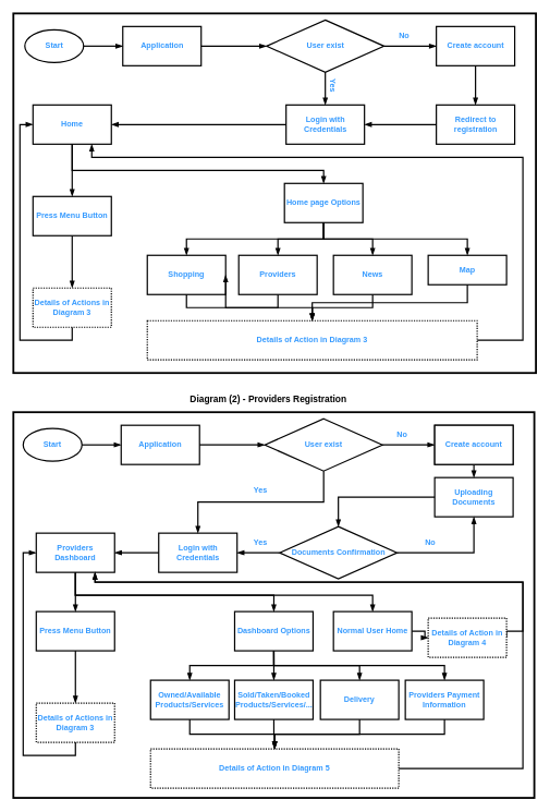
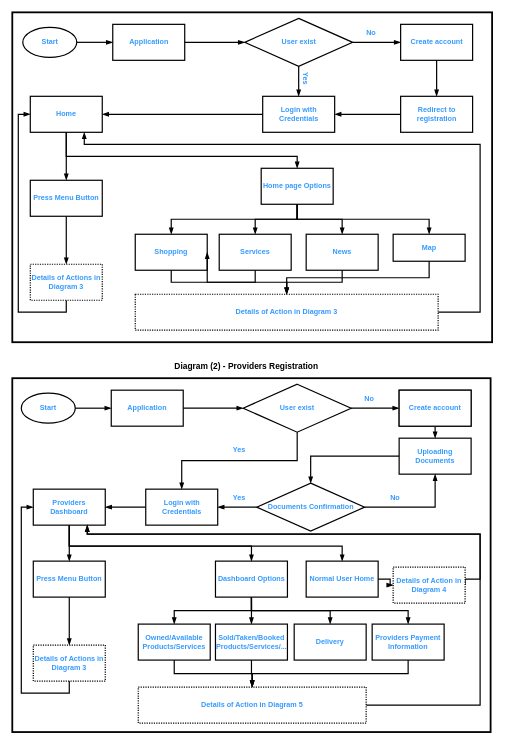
- <mxCell id="70" value="&lt;b&gt;&lt;font color=&quot;#3399FF&quot;&gt;Providers&lt;/font&gt;&lt;/b&gt;" style="rounded=0;whiteSpace=wrap;html=1;strokeWidth=2;" vertex="1" parent="1"><mxGeometry x="365" y="390" width="120" height="60" as="geometry" /></mxCell>
+ <mxCell id="70" value="&lt;b&gt;&lt;font color=&quot;#3399FF&quot;&gt;Services&lt;/font&gt;&lt;/b&gt;" style="rounded=0;whiteSpace=wrap;html=1;strokeWidth=2;" vertex="1" parent="1"><mxGeometry x="365" y="390" width="120" height="60" as="geometry" /></mxCell>
- <mxCell id="29" style="edgeStyle=orthogonalEdgeStyle;rounded=0;orthogonalLoop=1;jettySize=auto;html=1;exitX=0.5;exitY=1;exitDx=0;exitDy=0;entryX=0.5;entryY=0;entryDx=0;entryDy=0;endArrow=blockThin;endFill=1;strokeWidth=2;" edge="1" parent="1" source="30" target="37"><mxGeometry relative="1" as="geometry" /></mxCell>
